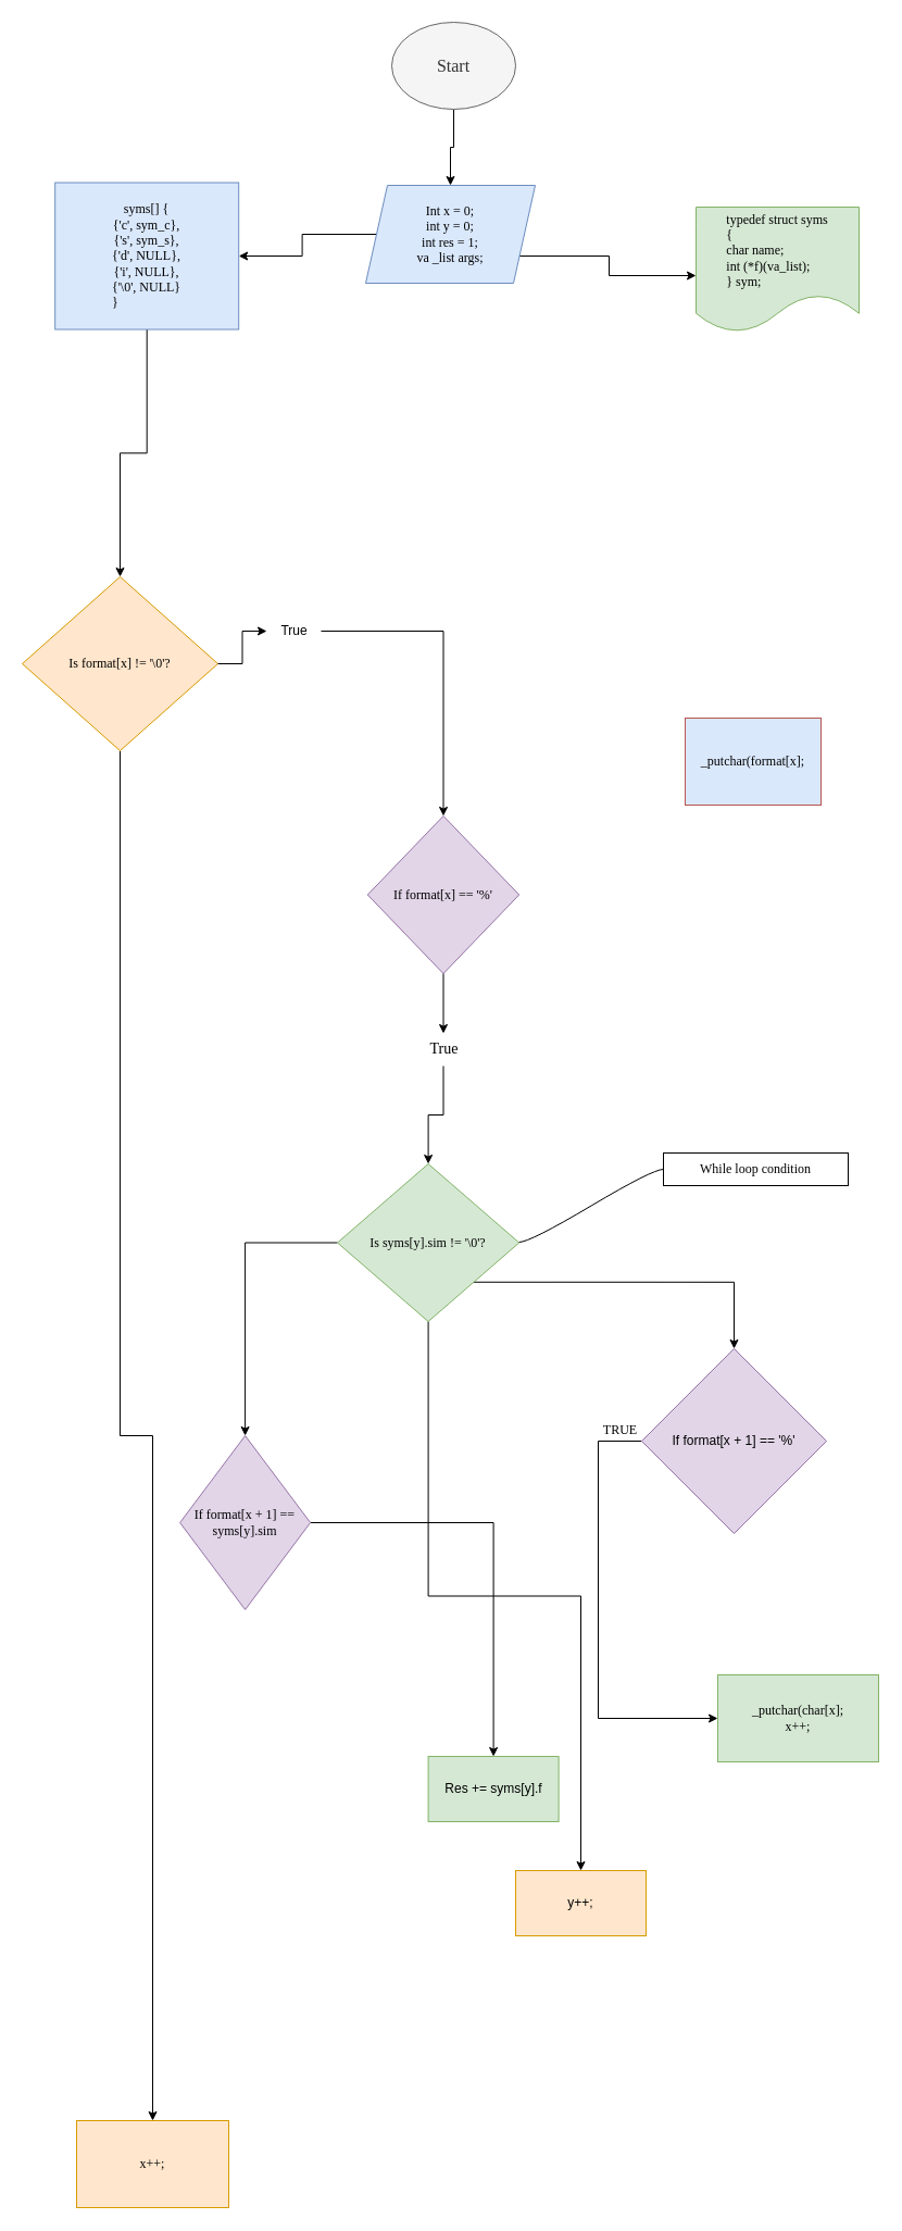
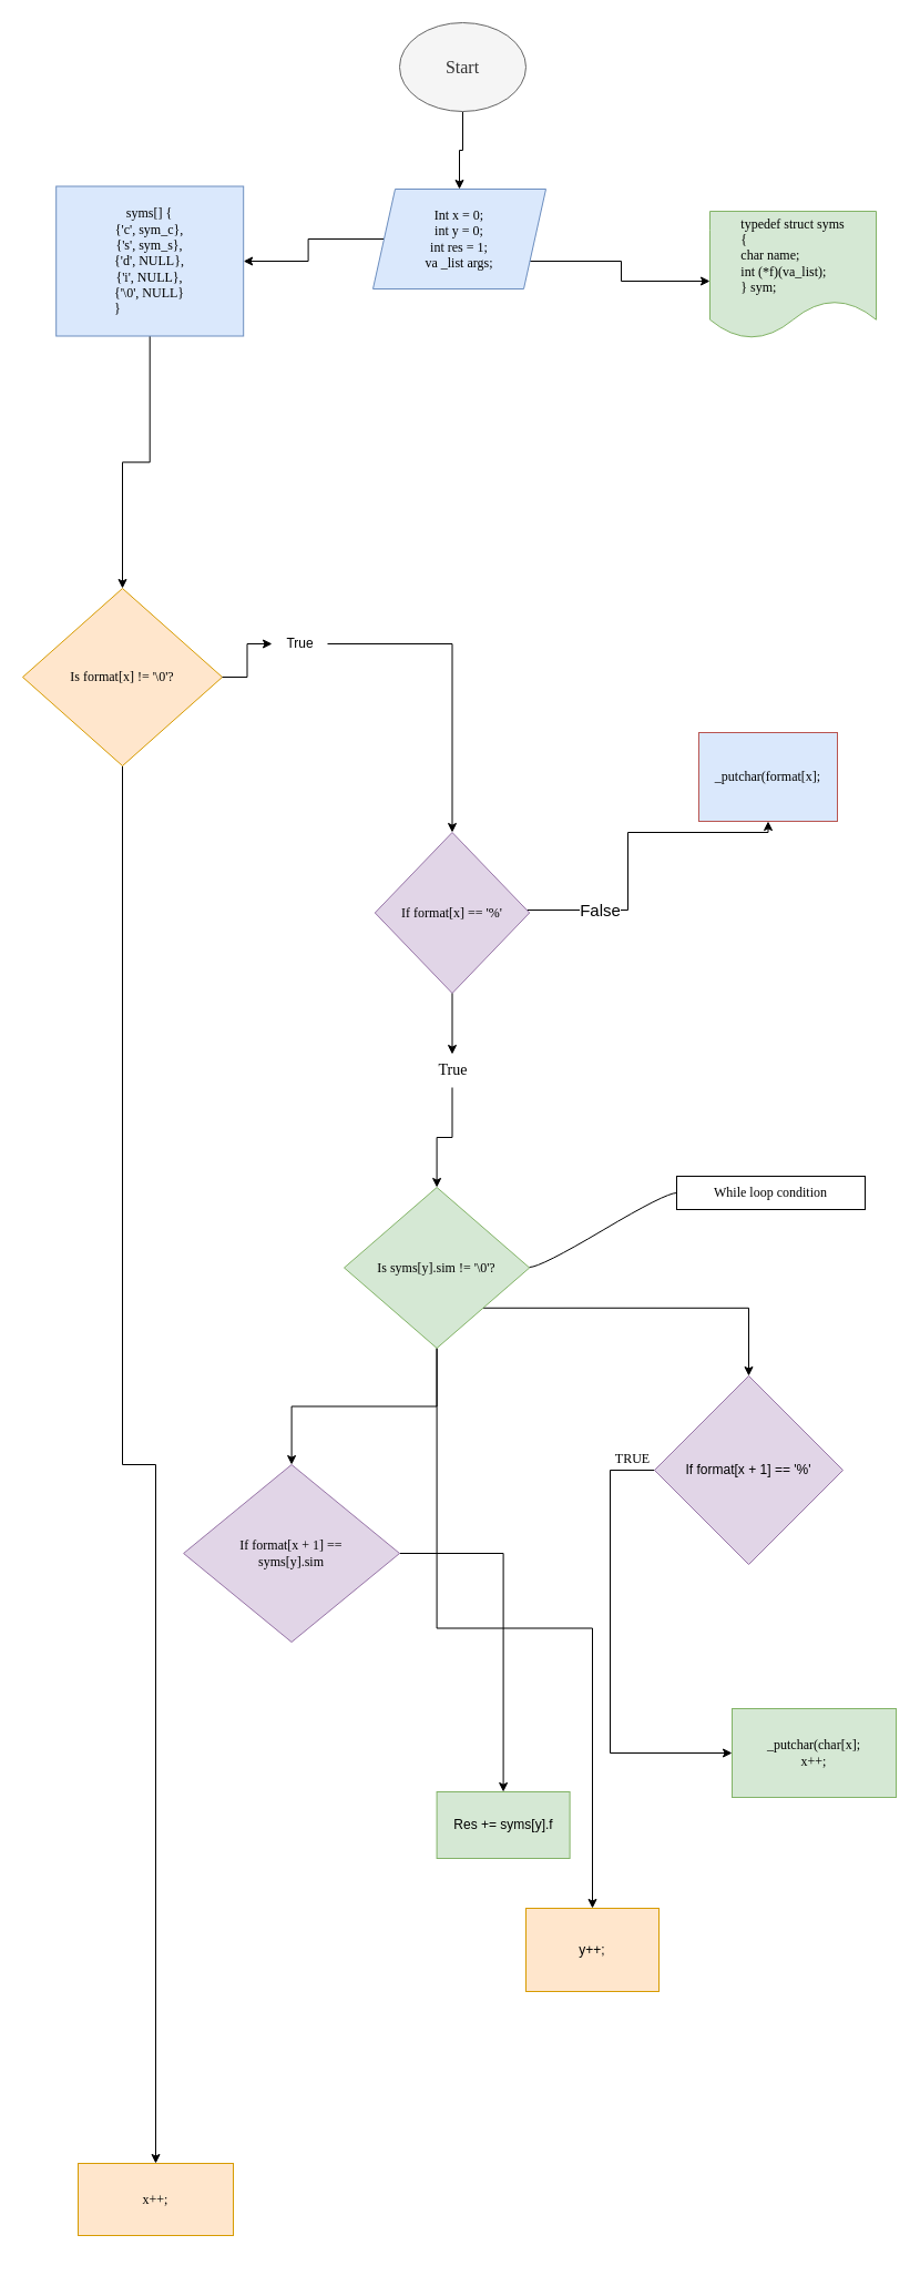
+ <mxCell id="14" value="" style="edgeStyle=orthogonalEdgeStyle;rounded=0;orthogonalLoop=1;jettySize=auto;html=1;" edge="1" parent="1" source="16" target="36"><mxGeometry relative="1" as="geometry"><Array as="points"><mxPoint x="566" y="820" /><mxPoint x="566" y="750" /></Array></mxGeometry></mxCell>
+ <mxCell id="15" value="&lt;font style=&quot;font-size: 15px;&quot;&gt;False&lt;/font&gt;" style="edgeLabel;html=1;align=center;verticalAlign=middle;resizable=0;points=[];" vertex="1" connectable="0" parent="14"><mxGeometry x="-0.554" y="2" relative="1" as="geometry"><mxPoint y="1" as="offset" /></mxGeometry></mxCell>
- <mxCell id="28" value="&lt;font face=&quot;Verdana&quot;&gt;If format[x + 1] ==&lt;br&gt;syms[y].sim&lt;br&gt;&lt;/font&gt;" style="rhombus;whiteSpace=wrap;html=1;fillColor=#e1d5e7;strokeColor=#9673a6;" vertex="1" parent="1"><mxGeometry x="165.1" y="1320" width="120" height="160" as="geometry" /></mxCell>
+ <mxCell id="28" value="&lt;font face=&quot;Verdana&quot;&gt;If format[x + 1] ==&lt;br&gt;syms[y].sim&lt;br&gt;&lt;/font&gt;" style="rhombus;whiteSpace=wrap;html=1;fillColor=#e1d5e7;strokeColor=#9673a6;" vertex="1" parent="1"><mxGeometry x="165.1" y="1320" width="194.9" height="160" as="geometry" /></mxCell>
- <mxCell id="34" value="y++;" style="whiteSpace=wrap;html=1;fillColor=#ffe6cc;strokeColor=#d79b00;" vertex="1" parent="1"><mxGeometry x="474.005" y="1720" width="120" height="60" as="geometry" /></mxCell>
+ <mxCell id="34" value="y++;" style="whiteSpace=wrap;html=1;fillColor=#ffe6cc;strokeColor=#d79b00;" vertex="1" parent="1"><mxGeometry x="474.005" y="1720" width="120" height="75" as="geometry" /></mxCell>
- <mxCell id="35" value="&lt;font face=&quot;Verdana&quot;&gt;x++;&lt;/font&gt;" style="whiteSpace=wrap;html=1;fillColor=#ffe6cc;strokeColor=#d79b00;" vertex="1" parent="1"><mxGeometry x="70" y="1950" width="140" height="80" as="geometry" /></mxCell>
+ <mxCell id="35" value="&lt;font face=&quot;Verdana&quot;&gt;x++;&lt;/font&gt;" style="whiteSpace=wrap;html=1;fillColor=#ffe6cc;strokeColor=#d79b00;" vertex="1" parent="1"><mxGeometry x="70" y="1950" width="140" height="65" as="geometry" /></mxCell>
